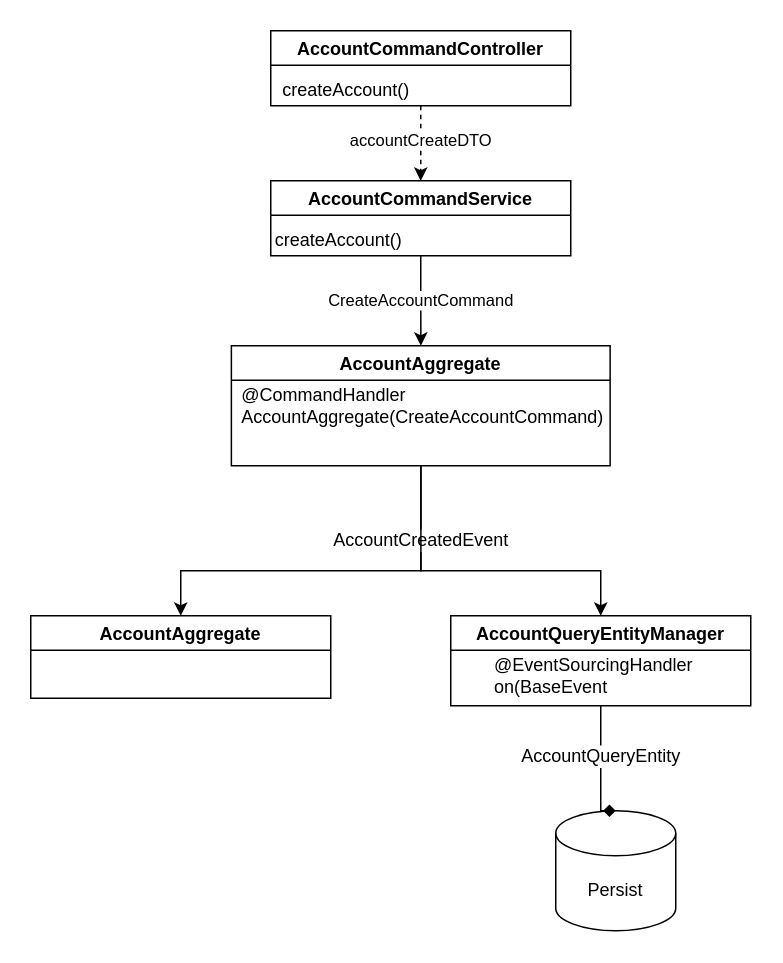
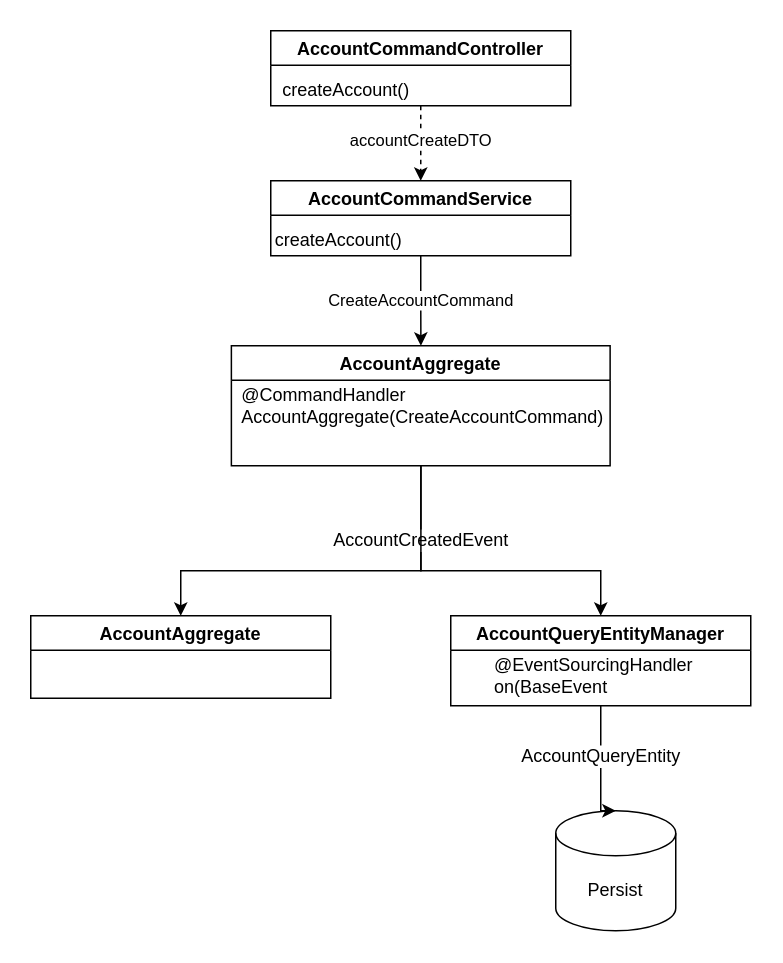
- <mxCell id="16" value="AccountQueryEntity" style="edgeStyle=orthogonalEdgeStyle;rounded=0;orthogonalLoop=1;jettySize=auto;html=1;entryX=0.5;entryY=0;entryDx=0;entryDy=0;entryPerimeter=0;fontSize=12;exitX=0.5;exitY=1;exitDx=0;exitDy=0;endArrow=diamond;" edge="1" parent="1" source="10" target="15"><mxGeometry x="-0.143" relative="1" as="geometry"><mxPoint x="530" y="460" as="sourcePoint" /><Array as="points"><mxPoint x="400" y="540" /></Array><mxPoint as="offset" /></mxGeometry></mxCell>
+ <mxCell id="16" value="AccountQueryEntity" style="edgeStyle=orthogonalEdgeStyle;rounded=0;orthogonalLoop=1;jettySize=auto;html=1;entryX=0.5;entryY=0;entryDx=0;entryDy=0;entryPerimeter=0;fontSize=12;exitX=0.5;exitY=1;exitDx=0;exitDy=0;" edge="1" parent="1" source="10" target="15"><mxGeometry x="-0.143" relative="1" as="geometry"><mxPoint x="530" y="460" as="sourcePoint" /><Array as="points"><mxPoint x="400" y="540" /></Array><mxPoint as="offset" /></mxGeometry></mxCell>
